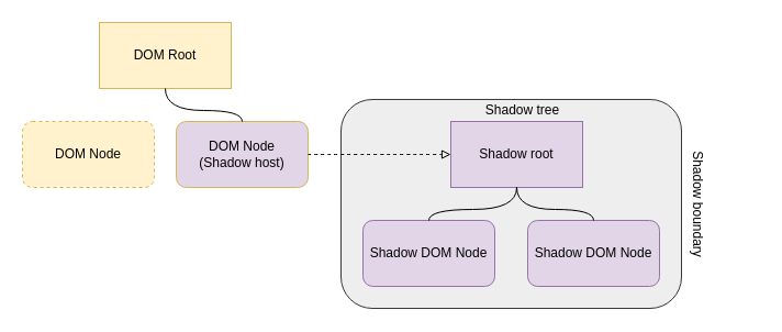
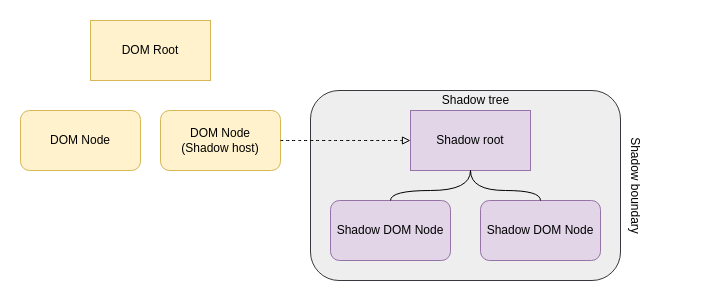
- <mxCell id="6" style="edgeStyle=orthogonalEdgeStyle;curved=1;rounded=0;orthogonalLoop=1;jettySize=auto;html=1;exitX=0.5;exitY=1;exitDx=0;exitDy=0;entryX=0.5;entryY=0;entryDx=0;entryDy=0;endArrow=none;endFill=0;" edge="1" parent="3" source="4" target="5"><mxGeometry relative="1" as="geometry"><Array as="points"><mxPoint x="130" y="80" /><mxPoint x="200" y="80" /></Array></mxGeometry></mxCell>
- <mxCell id="7" value="DOM Node" style="rounded=1;whiteSpace=wrap;html=1;fillColor=#fff2cc;strokeColor=#d6b656;dashed=1;" vertex="1" parent="3"><mxGeometry y="90" width="120" height="60" as="geometry" /></mxCell>
+ <mxCell id="7" value="DOM Node" style="rounded=1;whiteSpace=wrap;html=1;fillColor=#fff2cc;strokeColor=#d6b656;" vertex="1" parent="3"><mxGeometry y="90" width="120" height="60" as="geometry" /></mxCell>
- <mxCell id="5" value="DOM Node&lt;br&gt;(Shadow host)" style="rounded=1;whiteSpace=wrap;html=1;fillColor=#e1d5e7;strokeColor=#d6b656;" vertex="1" parent="3"><mxGeometry x="140" y="90" width="120" height="60" as="geometry" /></mxCell>
+ <mxCell id="5" value="DOM Node&lt;br&gt;(Shadow host)" style="rounded=1;whiteSpace=wrap;html=1;fillColor=#fff2cc;strokeColor=#d6b656;" vertex="1" parent="3"><mxGeometry x="140" y="90" width="120" height="60" as="geometry" /></mxCell>
